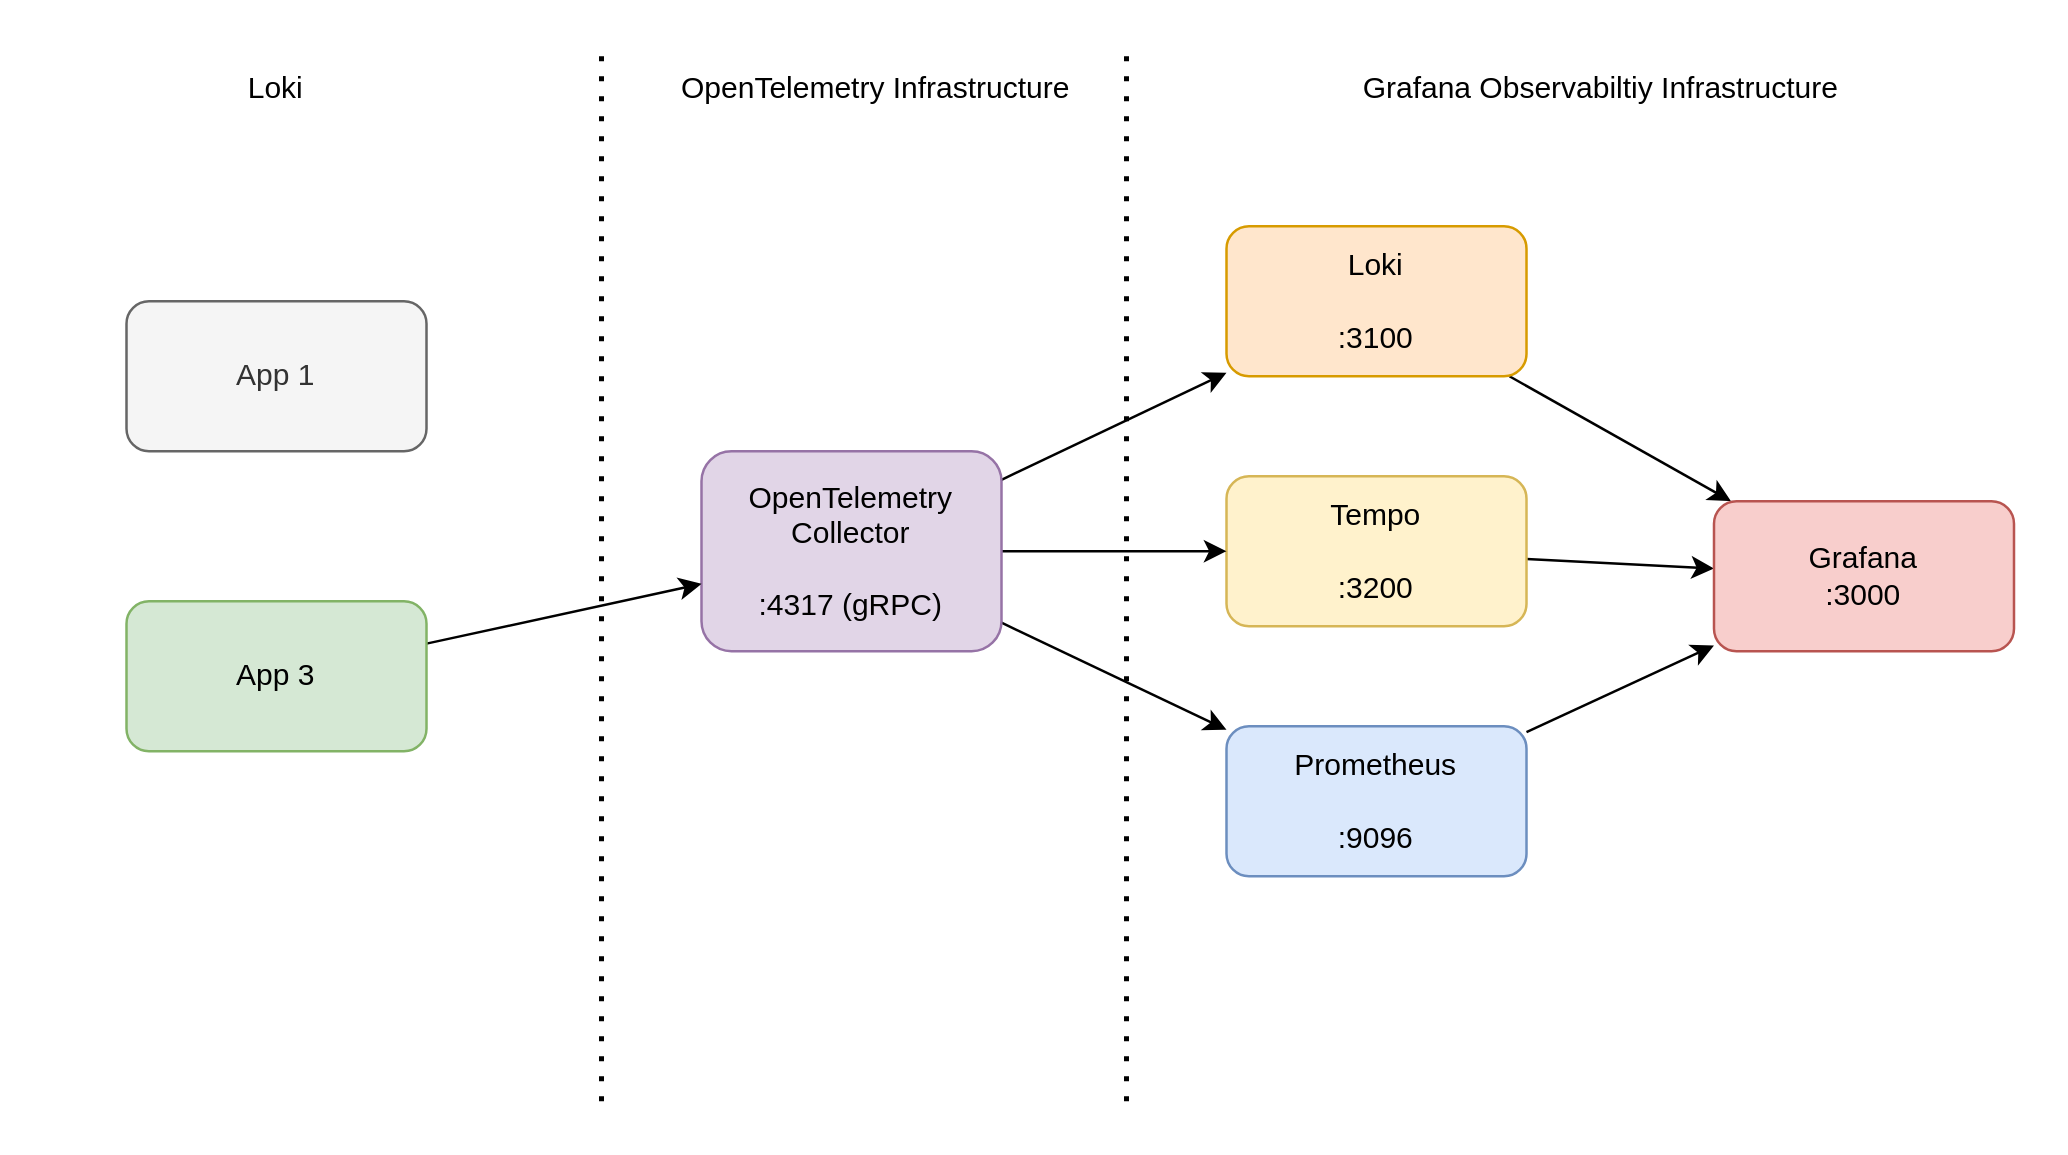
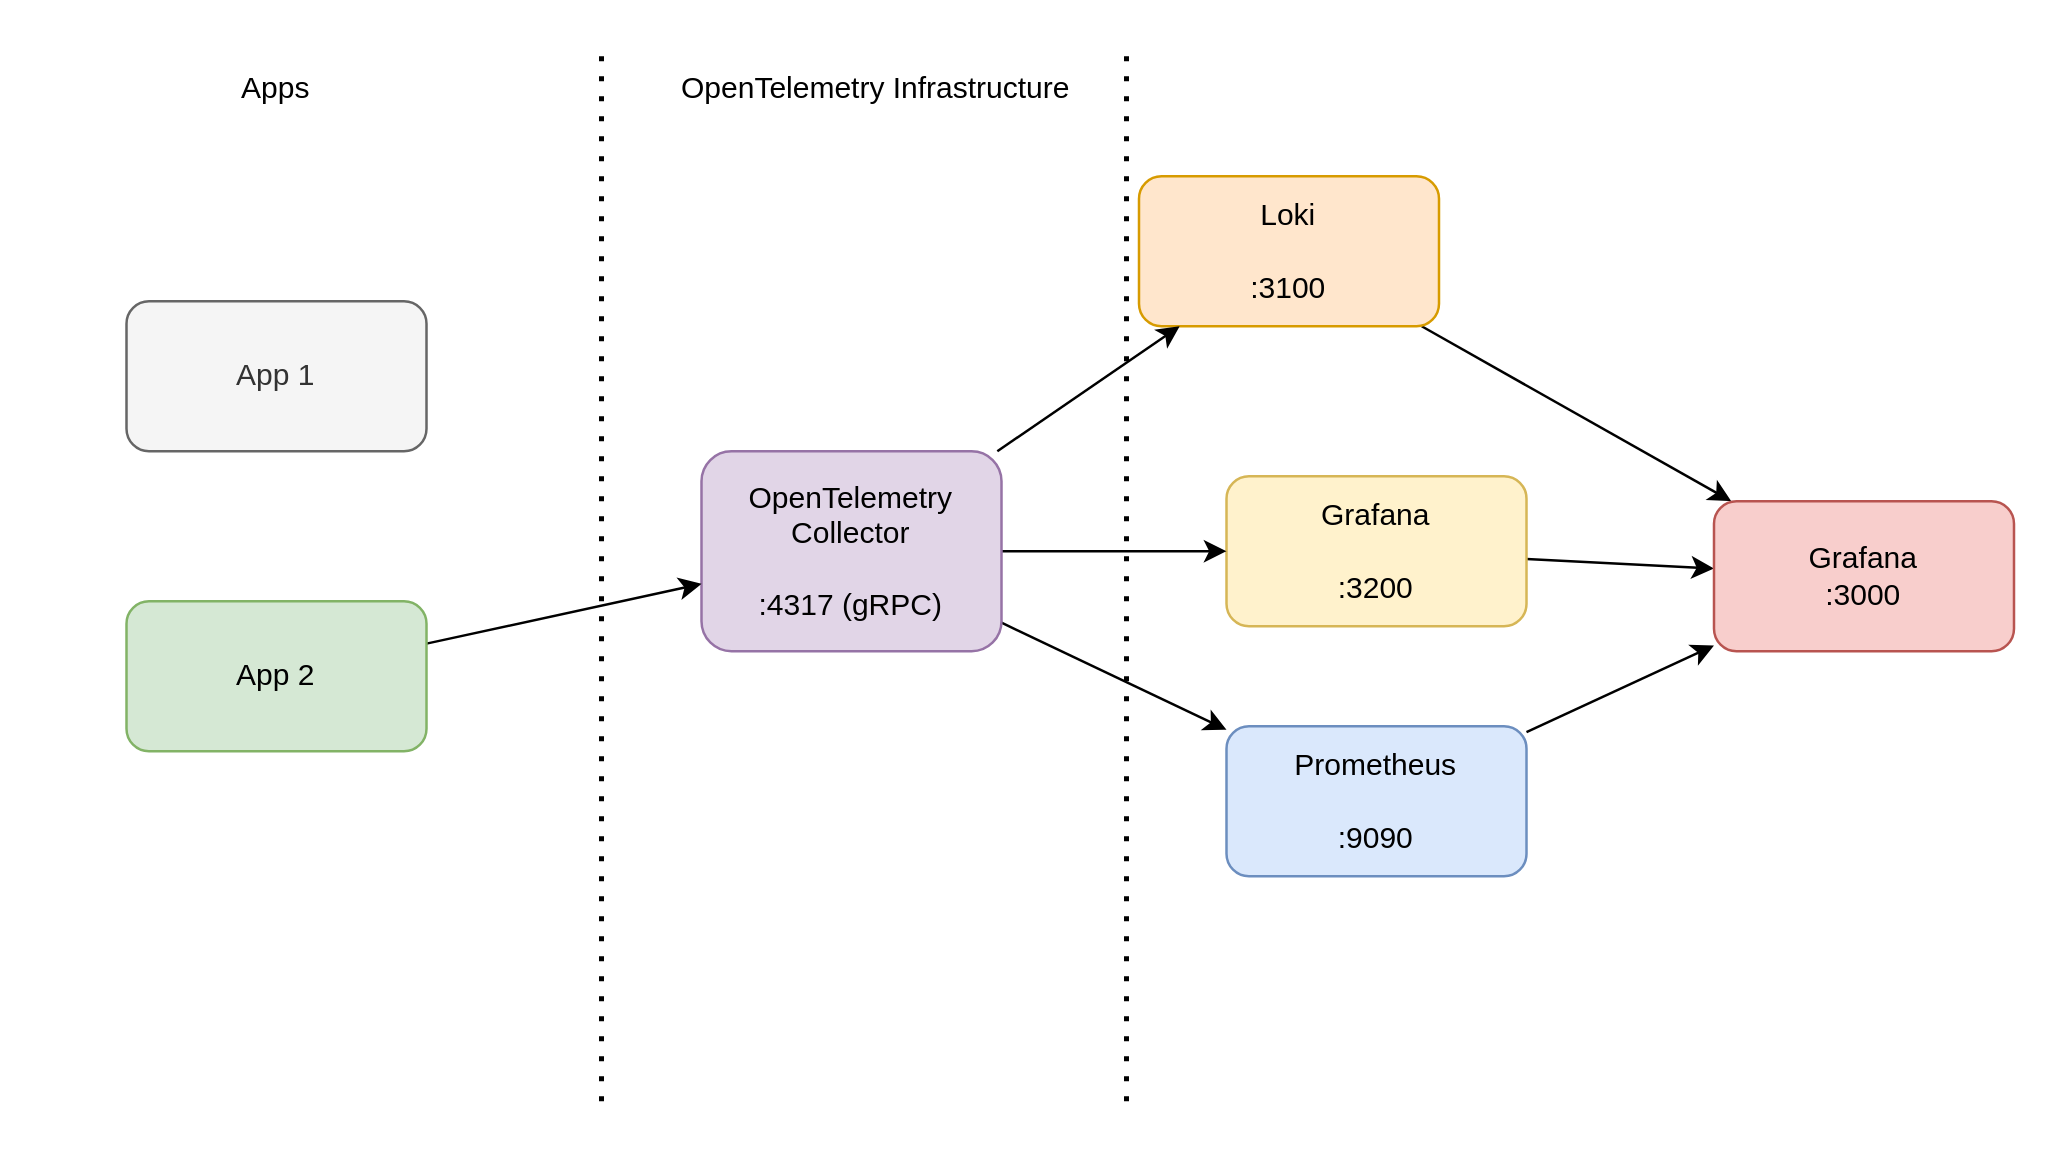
- <mxCell id="20" value="Loki" style="text;html=1;strokeColor=none;fillColor=none;align=center;verticalAlign=middle;whiteSpace=wrap;rounded=0;" parent="1" vertex="1"><mxGeometry x="20" y="20" width="180" height="30" as="geometry" /></mxCell>
+ <mxCell id="20" value="Apps" style="text;html=1;strokeColor=none;fillColor=none;align=center;verticalAlign=middle;whiteSpace=wrap;rounded=0;" parent="1" vertex="1"><mxGeometry x="20" y="20" width="180" height="30" as="geometry" /></mxCell>
- <mxCell id="18" value="Grafana Observabiltiy Infrastructure" style="text;html=1;strokeColor=none;fillColor=none;align=center;verticalAlign=middle;whiteSpace=wrap;rounded=0;" parent="1" vertex="1"><mxGeometry x="510" y="20" width="260" height="30" as="geometry" /></mxCell>
- <mxCell id="6" value="Loki&lt;br&gt;&lt;br&gt;:3100" style="rounded=1;whiteSpace=wrap;html=1;fillColor=#ffe6cc;strokeColor=#d79b00;" parent="1" vertex="1"><mxGeometry x="490" y="90" width="120" height="60" as="geometry" /></mxCell>
+ <mxCell id="6" value="Loki&lt;br&gt;&lt;br&gt;:3100" style="rounded=1;whiteSpace=wrap;html=1;fillColor=#ffe6cc;strokeColor=#d79b00;" parent="1" vertex="1"><mxGeometry x="455" y="70" width="120" height="60" as="geometry" /></mxCell>
- <mxCell id="8" value="Tempo&lt;br&gt;&lt;br&gt;:3200" style="rounded=1;whiteSpace=wrap;html=1;fillColor=#fff2cc;strokeColor=#d6b656;" parent="1" vertex="1"><mxGeometry x="490" y="190" width="120" height="60" as="geometry" /></mxCell>
+ <mxCell id="8" value="Grafana&lt;br&gt;&lt;br&gt;:3200" style="rounded=1;whiteSpace=wrap;html=1;fillColor=#fff2cc;strokeColor=#d6b656;" parent="1" vertex="1"><mxGeometry x="490" y="190" width="120" height="60" as="geometry" /></mxCell>
- <mxCell id="17" value="App 3" style="rounded=1;whiteSpace=wrap;html=1;fillColor=#d5e8d4;strokeColor=#82b366;" parent="1" vertex="1"><mxGeometry x="50" y="240" width="120" height="60" as="geometry" /></mxCell>
+ <mxCell id="17" value="App 2" style="rounded=1;whiteSpace=wrap;html=1;fillColor=#d5e8d4;strokeColor=#82b366;" parent="1" vertex="1"><mxGeometry x="50" y="240" width="120" height="60" as="geometry" /></mxCell>
- <mxCell id="4" value="Prometheus&lt;br&gt;&lt;br&gt;:9096" style="rounded=1;whiteSpace=wrap;html=1;fillColor=#dae8fc;strokeColor=#6c8ebf;" parent="1" vertex="1"><mxGeometry x="490" y="290" width="120" height="60" as="geometry" /></mxCell>
+ <mxCell id="4" value="Prometheus&lt;br&gt;&lt;br&gt;:9090" style="rounded=1;whiteSpace=wrap;html=1;fillColor=#dae8fc;strokeColor=#6c8ebf;" parent="1" vertex="1"><mxGeometry x="490" y="290" width="120" height="60" as="geometry" /></mxCell>
